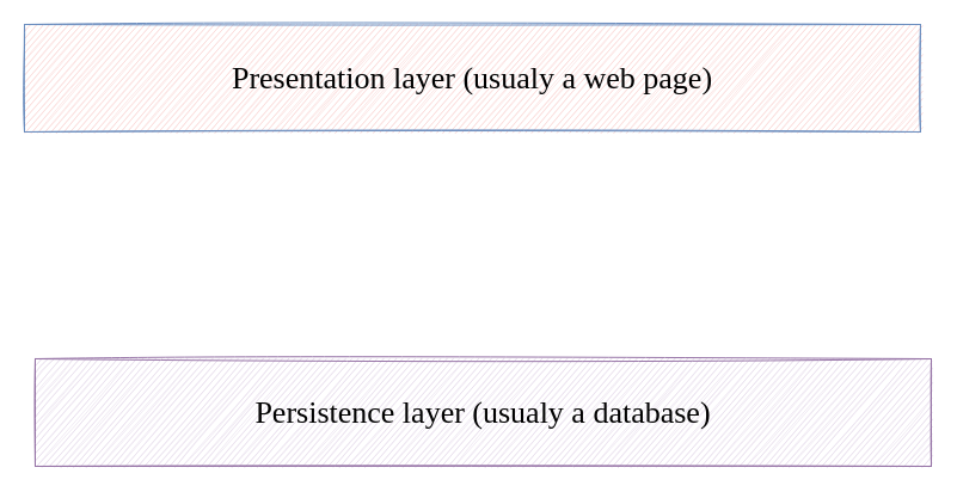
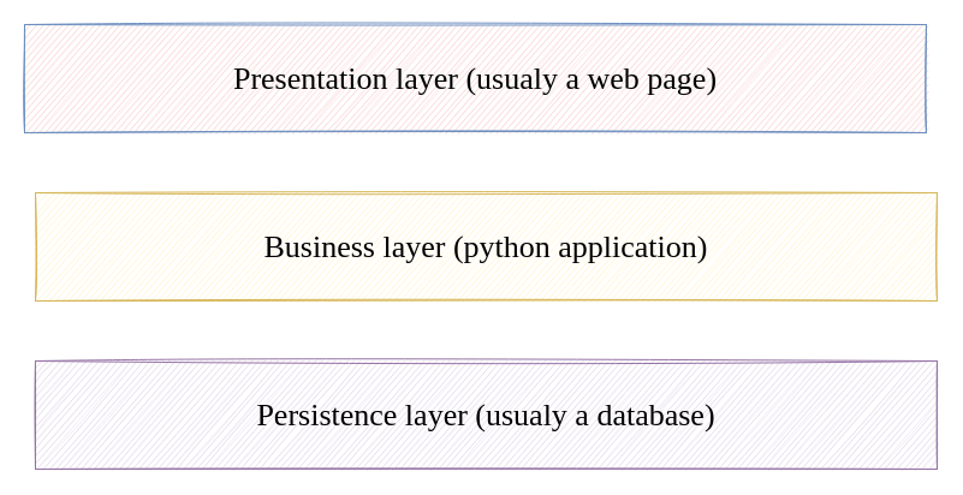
+ <mxCell id="3" value="&lt;font style=&quot;font-size: 26px&quot; face=&quot;Architects Daughter&quot;&gt;Business layer (python application)&lt;/font&gt;" style="rounded=0;whiteSpace=wrap;html=1;shadow=0;glass=0;sketch=1;strokeWidth=1;strokeColor=#d6b656;fillColor=#fff2cc;" vertex="1" parent="1"><mxGeometry x="29" y="160" width="750" height="90" as="geometry" /></mxCell>
